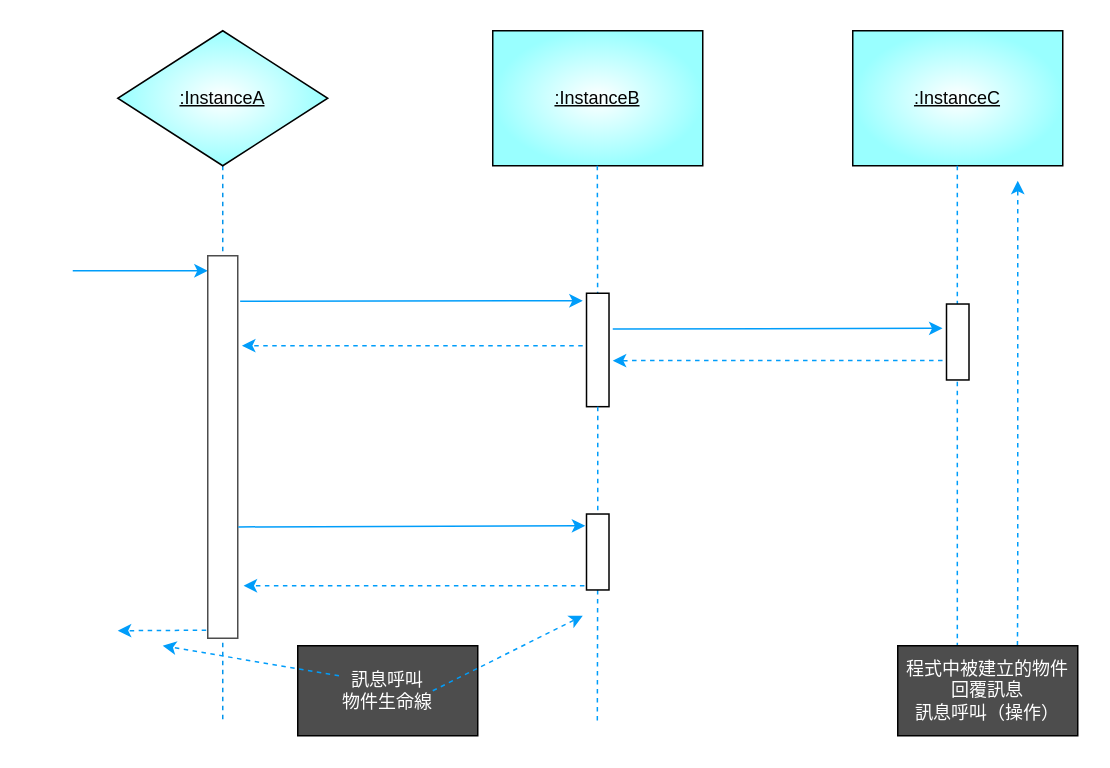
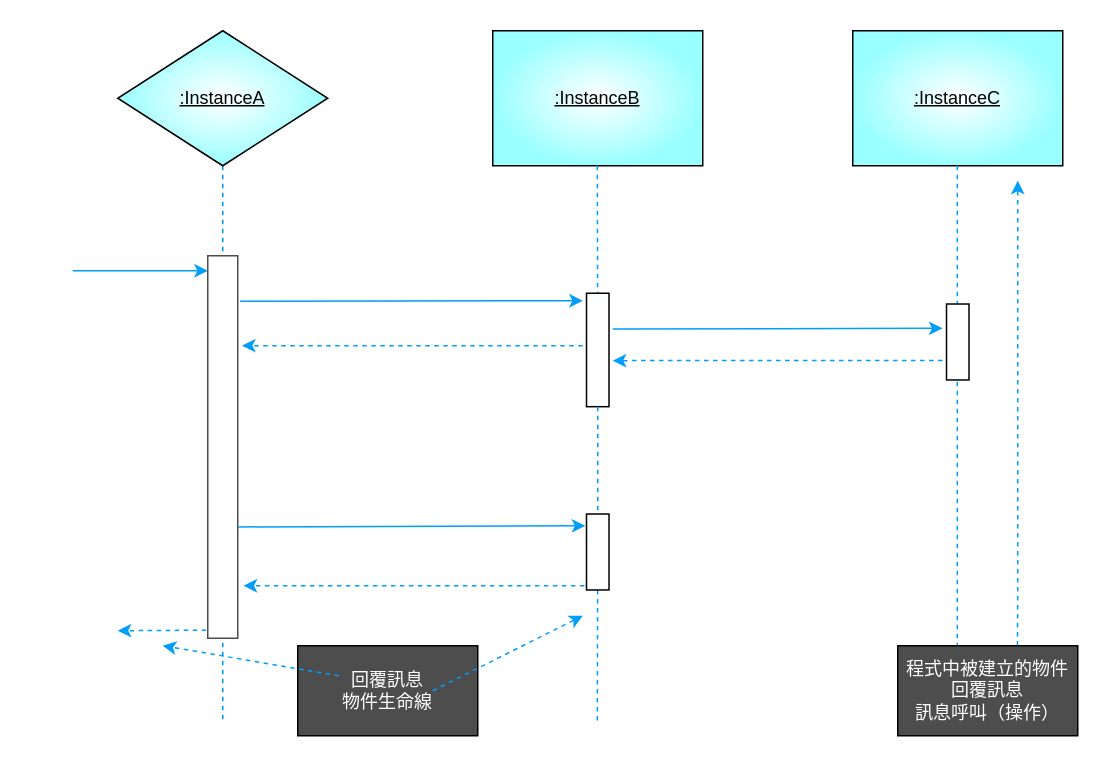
- <mxCell id="28" value="訊息呼叫&lt;br&gt;物件生命線" style="rounded=0;whiteSpace=wrap;html=1;shadow=0;fontColor=#FFFFFF;fillColor=#4D4D4D;gradientColor=none;gradientDirection=radial;strokeColor=#000000;" vertex="1" parent="1"><mxGeometry x="198" y="430" width="120" height="60" as="geometry" /></mxCell>
+ <mxCell id="28" value="回覆訊息&lt;br&gt;物件生命線" style="rounded=0;whiteSpace=wrap;html=1;shadow=0;fontColor=#FFFFFF;fillColor=#4D4D4D;gradientColor=none;gradientDirection=radial;strokeColor=#000000;" vertex="1" parent="1"><mxGeometry x="198" y="430" width="120" height="60" as="geometry" /></mxCell>
